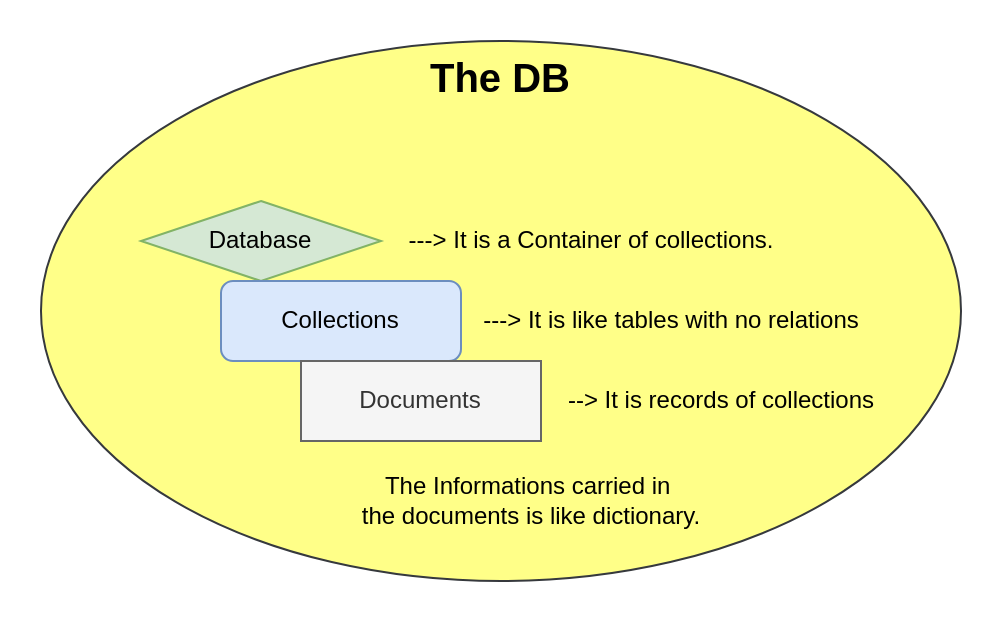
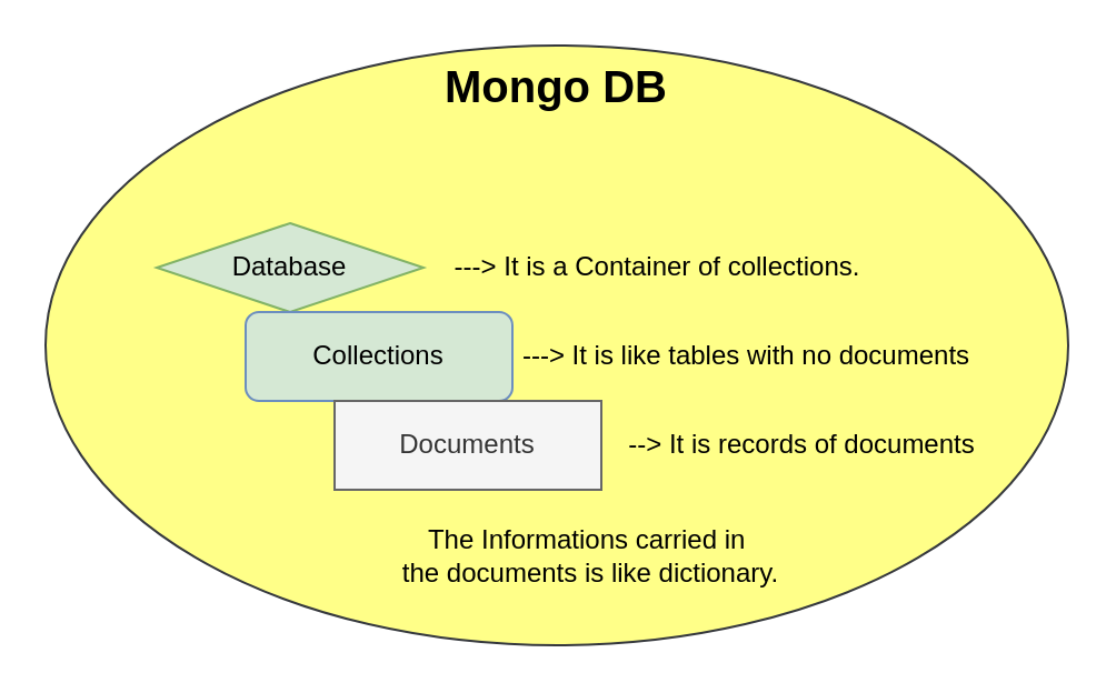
- <mxCell id="2" value="The DB" style="ellipse;whiteSpace=wrap;html=1;fillColor=#ffff88;strokeColor=#36393d;verticalAlign=top;fontStyle=1;fontSize=20;" vertex="1" parent="1"><mxGeometry x="20" y="20" width="460" height="270" as="geometry" /></mxCell>
+ <mxCell id="2" value="Mongo DB" style="ellipse;whiteSpace=wrap;html=1;fillColor=#ffff88;strokeColor=#36393d;verticalAlign=top;fontStyle=1;fontSize=20;" vertex="1" parent="1"><mxGeometry x="20" y="20" width="460" height="270" as="geometry" /></mxCell>
- <mxCell id="4" value="Collections" style="rounded=1;whiteSpace=wrap;html=1;fillColor=#dae8fc;strokeColor=#6c8ebf;" vertex="1" parent="1"><mxGeometry x="110" y="140" width="120" height="40" as="geometry" /></mxCell>
+ <mxCell id="4" value="Collections" style="rounded=1;whiteSpace=wrap;html=1;fillColor=#d5e8d4;strokeColor=#6c8ebf;" vertex="1" parent="1"><mxGeometry x="110" y="140" width="120" height="40" as="geometry" /></mxCell>
- <mxCell id="7" value="---&amp;gt; It is like tables with no relations" style="text;html=1;align=center;verticalAlign=middle;resizable=0;points=[];autosize=1;strokeColor=none;fillColor=none;" vertex="1" parent="1"><mxGeometry x="230" y="145" width="210" height="30" as="geometry" /></mxCell>
+ <mxCell id="7" value="---&amp;gt; It is like tables with no documents" style="text;html=1;align=center;verticalAlign=middle;resizable=0;points=[];autosize=1;strokeColor=none;fillColor=none;" vertex="1" parent="1"><mxGeometry x="230" y="145" width="210" height="30" as="geometry" /></mxCell>
- <mxCell id="8" value="--&amp;gt; It is records of collections" style="text;html=1;align=center;verticalAlign=middle;resizable=0;points=[];autosize=1;strokeColor=none;fillColor=none;" vertex="1" parent="1"><mxGeometry x="270" y="185" width="180" height="30" as="geometry" /></mxCell>
+ <mxCell id="8" value="--&amp;gt; It is records of documents" style="text;html=1;align=center;verticalAlign=middle;resizable=0;points=[];autosize=1;strokeColor=none;fillColor=none;" vertex="1" parent="1"><mxGeometry x="270" y="185" width="180" height="30" as="geometry" /></mxCell>
